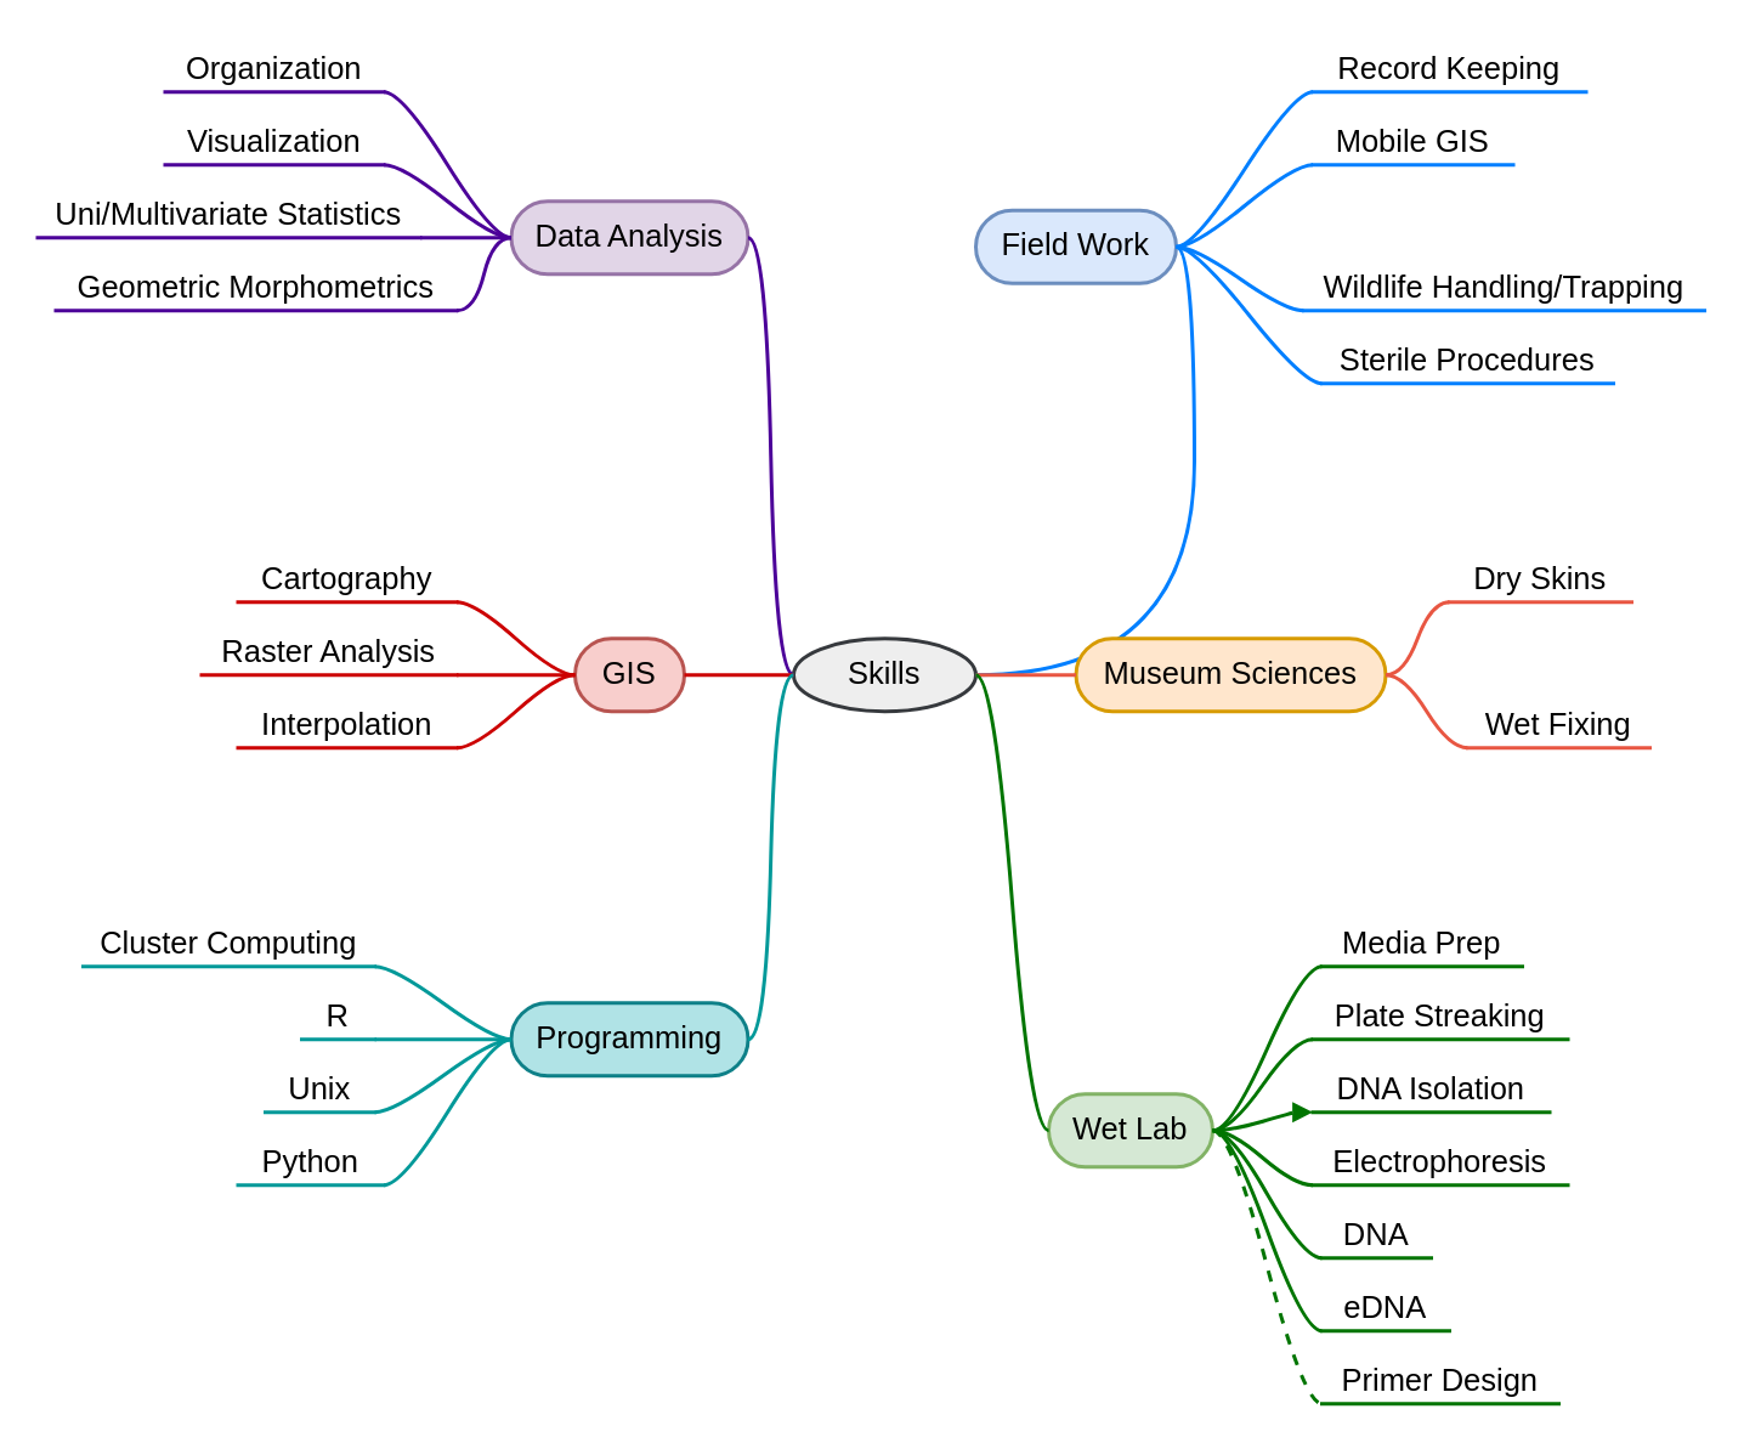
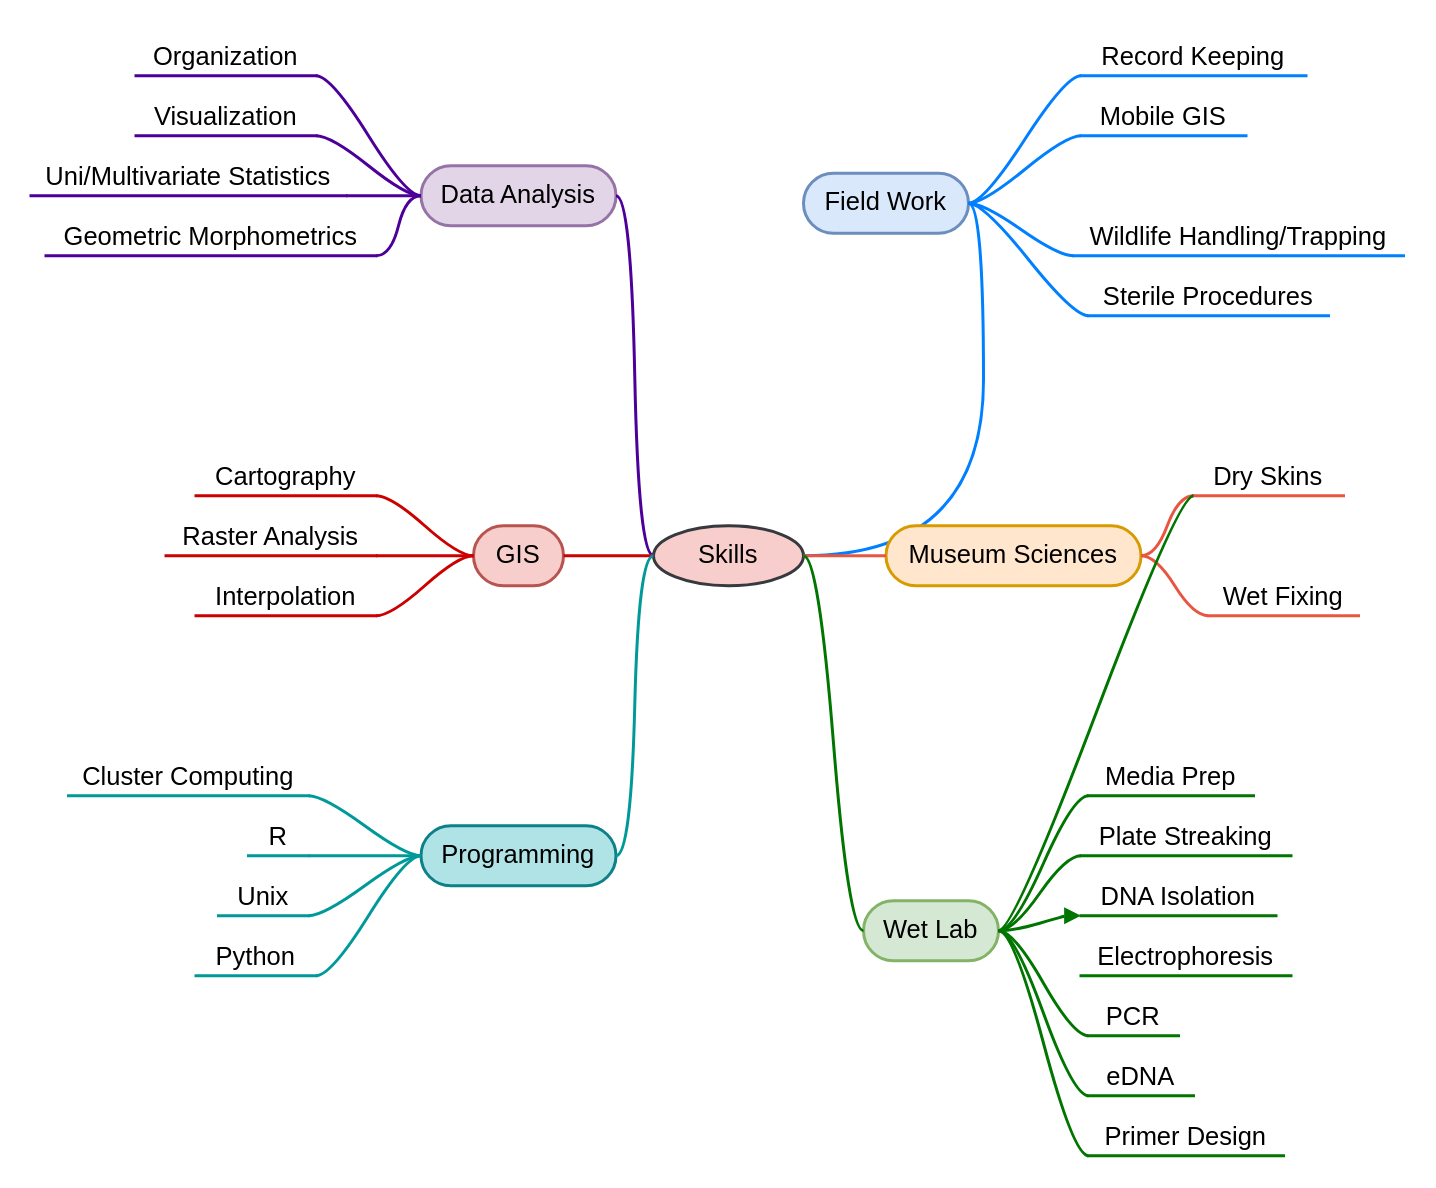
- <mxCell id="2" value="Skills" style="ellipse;whiteSpace=wrap;html=1;align=center;newEdgeStyle={&quot;edgeStyle&quot;:&quot;entityRelationEdgeStyle&quot;,&quot;startArrow&quot;:&quot;none&quot;,&quot;endArrow&quot;:&quot;none&quot;,&quot;segment&quot;:10,&quot;curved&quot;:1,&quot;sourcePerimeterSpacing&quot;:0,&quot;targetPerimeterSpacing&quot;:0};treeFolding=0;treeMoving=1;strokeWidth=2;fontSize=17;labelBackgroundColor=none;fillColor=#eeeeee;strokeColor=#36393d;" parent="1" vertex="1"><mxGeometry x="435" y="350" width="100" height="40" as="geometry" /></mxCell>
+ <mxCell id="2" value="Skills" style="ellipse;whiteSpace=wrap;html=1;align=center;newEdgeStyle={&quot;edgeStyle&quot;:&quot;entityRelationEdgeStyle&quot;,&quot;startArrow&quot;:&quot;none&quot;,&quot;endArrow&quot;:&quot;none&quot;,&quot;segment&quot;:10,&quot;curved&quot;:1,&quot;sourcePerimeterSpacing&quot;:0,&quot;targetPerimeterSpacing&quot;:0};treeFolding=0;treeMoving=1;strokeWidth=2;fontSize=17;labelBackgroundColor=none;fillColor=#f8cecc;strokeColor=#36393d;" parent="1" vertex="1"><mxGeometry x="435" y="350" width="100" height="40" as="geometry" /></mxCell>
- <mxCell id="34" value="" style="edgeStyle=entityRelationEdgeStyle;startArrow=none;endArrow=none;segment=10;curved=1;sourcePerimeterSpacing=0;targetPerimeterSpacing=0;rounded=0;exitX=1;exitY=0.5;exitDx=0;exitDy=0;strokeColor=#007500;shadow=0;strokeWidth=2;fontSize=17;" parent="1" source="7" target="33" edge="1"><mxGeometry relative="1" as="geometry"><mxPoint x="695" y="640" as="sourcePoint" /></mxGeometry></mxCell>
+ <mxCell id="34" value="" style="edgeStyle=entityRelationEdgeStyle;startArrow=none;endArrow=none;segment=10;curved=1;sourcePerimeterSpacing=0;targetPerimeterSpacing=0;rounded=0;exitX=1;exitY=0.5;exitDx=0;exitDy=0;strokeColor=#007500;shadow=0;strokeWidth=2;fontSize=17;" parent="1" source="7" target="23" edge="1"><mxGeometry relative="1" as="geometry"><mxPoint x="695" y="640" as="sourcePoint" /></mxGeometry></mxCell>
- <mxCell id="35" value="DNA" style="whiteSpace=wrap;html=1;shape=partialRectangle;top=0;left=0;bottom=1;right=0;points=[[0,1],[1,1]];fillColor=none;align=center;verticalAlign=bottom;routingCenterY=0.5;snapToPoint=1;recursiveResize=0;autosize=1;treeFolding=0;treeMoving=1;newEdgeStyle={&quot;edgeStyle&quot;:&quot;entityRelationEdgeStyle&quot;,&quot;startArrow&quot;:&quot;none&quot;,&quot;endArrow&quot;:&quot;none&quot;,&quot;segment&quot;:10,&quot;curved&quot;:1,&quot;sourcePerimeterSpacing&quot;:0,&quot;targetPerimeterSpacing&quot;:0};strokeColor=#007500;shadow=0;strokeWidth=2;fontSize=17;" parent="1" vertex="1"><mxGeometry x="725" y="660" width="60" height="30" as="geometry" /></mxCell>
+ <mxCell id="35" value="PCR" style="whiteSpace=wrap;html=1;shape=partialRectangle;top=0;left=0;bottom=1;right=0;points=[[0,1],[1,1]];fillColor=none;align=center;verticalAlign=bottom;routingCenterY=0.5;snapToPoint=1;recursiveResize=0;autosize=1;treeFolding=0;treeMoving=1;newEdgeStyle={&quot;edgeStyle&quot;:&quot;entityRelationEdgeStyle&quot;,&quot;startArrow&quot;:&quot;none&quot;,&quot;endArrow&quot;:&quot;none&quot;,&quot;segment&quot;:10,&quot;curved&quot;:1,&quot;sourcePerimeterSpacing&quot;:0,&quot;targetPerimeterSpacing&quot;:0};strokeColor=#007500;shadow=0;strokeWidth=2;fontSize=17;" parent="1" vertex="1"><mxGeometry x="725" y="660" width="60" height="30" as="geometry" /></mxCell>
- <mxCell id="40" value="" style="edgeStyle=entityRelationEdgeStyle;startArrow=none;endArrow=none;segment=10;curved=1;sourcePerimeterSpacing=0;targetPerimeterSpacing=0;rounded=0;exitX=1;exitY=0.5;exitDx=0;exitDy=0;strokeColor=#007500;shadow=0;strokeWidth=2;fontSize=17;dashed=1;" parent="1" source="7" target="39" edge="1"><mxGeometry relative="1" as="geometry"><mxPoint x="705" y="710" as="sourcePoint" /></mxGeometry></mxCell>
+ <mxCell id="40" value="" style="edgeStyle=entityRelationEdgeStyle;startArrow=none;endArrow=none;segment=10;curved=1;sourcePerimeterSpacing=0;targetPerimeterSpacing=0;rounded=0;exitX=1;exitY=0.5;exitDx=0;exitDy=0;strokeColor=#007500;shadow=0;strokeWidth=2;fontSize=17;" parent="1" source="7" target="39" edge="1"><mxGeometry relative="1" as="geometry"><mxPoint x="705" y="710" as="sourcePoint" /></mxGeometry></mxCell>
